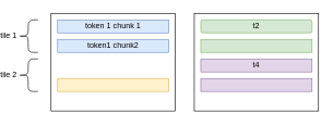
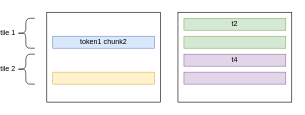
- <mxCell id="3" value="token 1 chunk 1" style="rounded=0;whiteSpace=wrap;html=1;fillColor=#dae8fc;strokeColor=#6c8ebf;" parent="1" vertex="1"><mxGeometry x="80" y="30" width="170" height="20" as="geometry" /></mxCell>
- <mxCell id="6" value="t2" style="whiteSpace=wrap;html=1;fillColor=#d5e8d4;strokeColor=#82b366;rounded=1;" parent="1" vertex="1"><mxGeometry x="299" y="30" width="170" height="20" as="geometry" /></mxCell>
+ <mxCell id="6" value="t2" style="rounded=0;whiteSpace=wrap;html=1;fillColor=#d5e8d4;strokeColor=#82b366;" parent="1" vertex="1"><mxGeometry x="299" y="30" width="170" height="20" as="geometry" /></mxCell>
